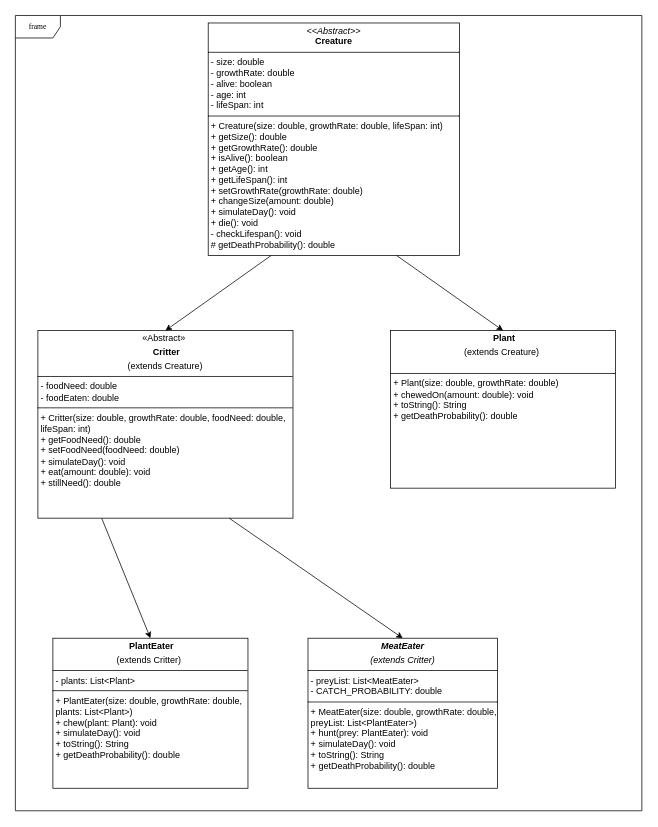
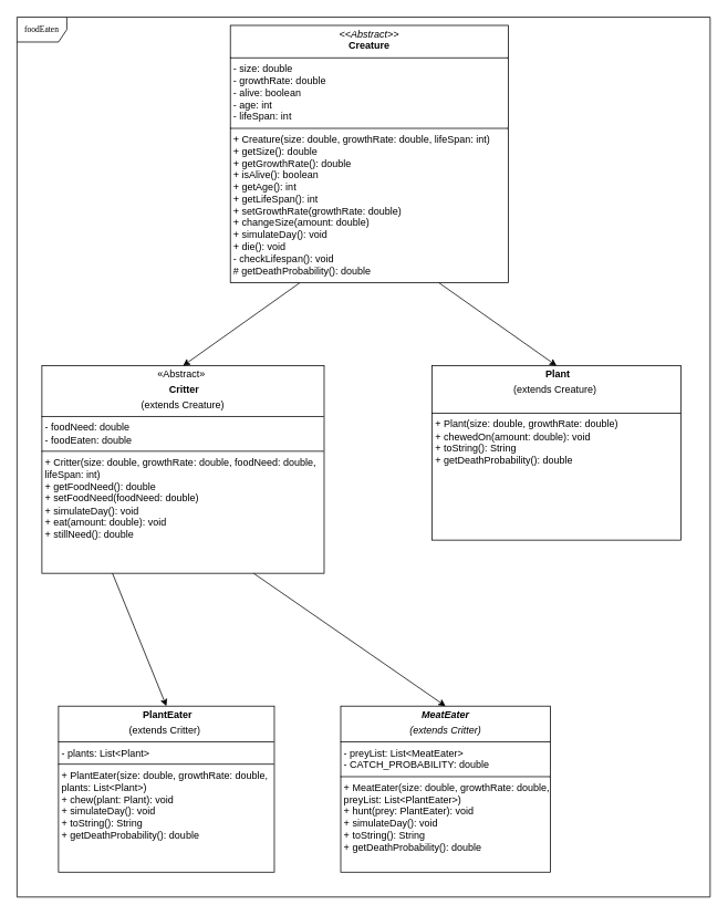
- <mxCell id="2" value="frame" style="shape=umlFrame;whiteSpace=wrap;html=1;rounded=0;shadow=0;comic=0;labelBackgroundColor=none;strokeWidth=1;fontFamily=Verdana;fontSize=10;align=center;" parent="1" vertex="1"><mxGeometry y="20" width="835" height="1060" as="geometry" x="20" /></mxCell>
+ <mxCell id="2" value="foodEaten" style="shape=umlFrame;whiteSpace=wrap;html=1;rounded=0;shadow=0;comic=0;labelBackgroundColor=none;strokeWidth=1;fontFamily=Verdana;fontSize=10;align=center;" parent="1" vertex="1"><mxGeometry y="20" width="835" height="1060" as="geometry" x="20" /></mxCell>
